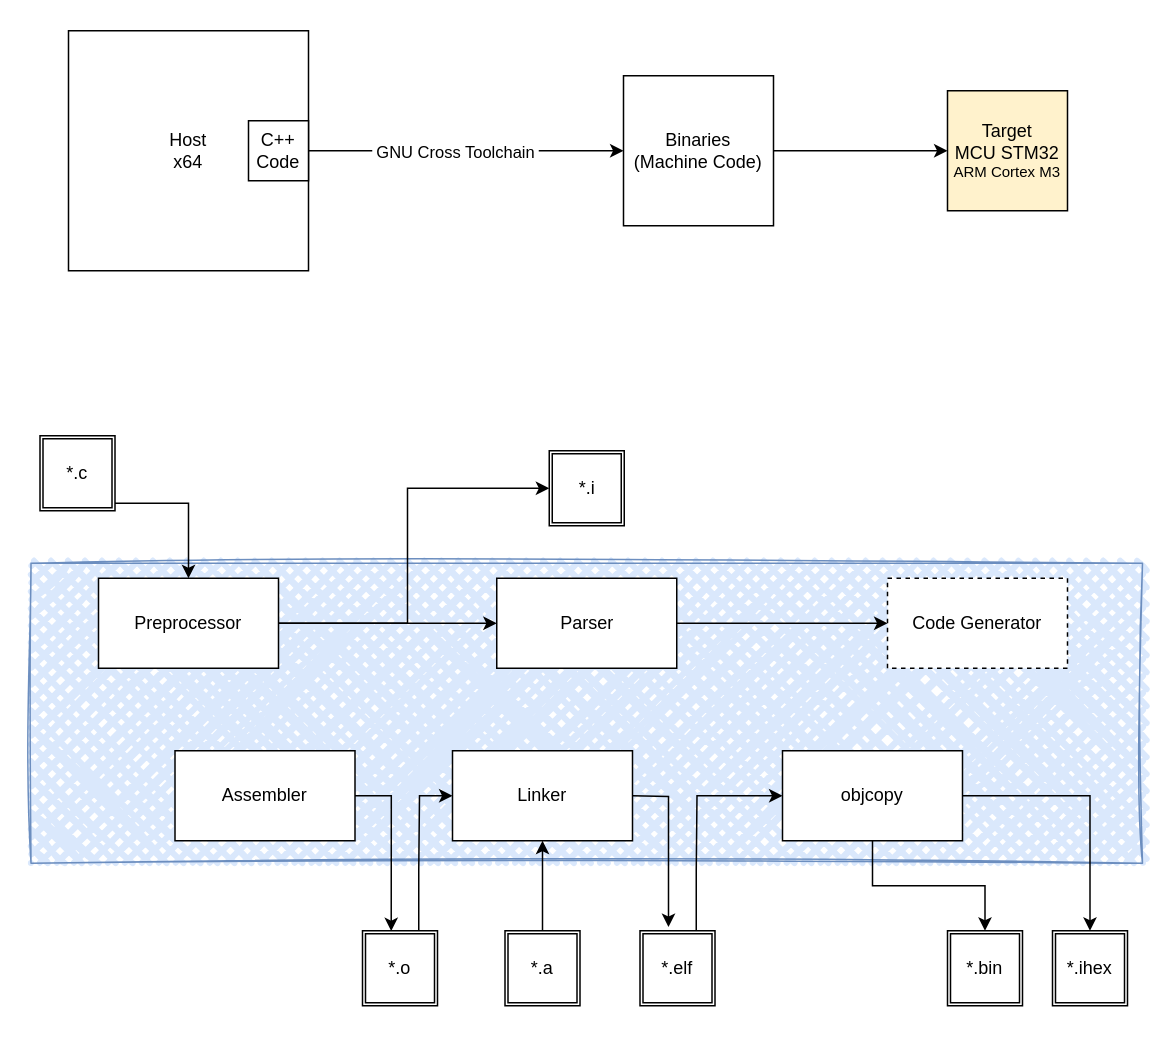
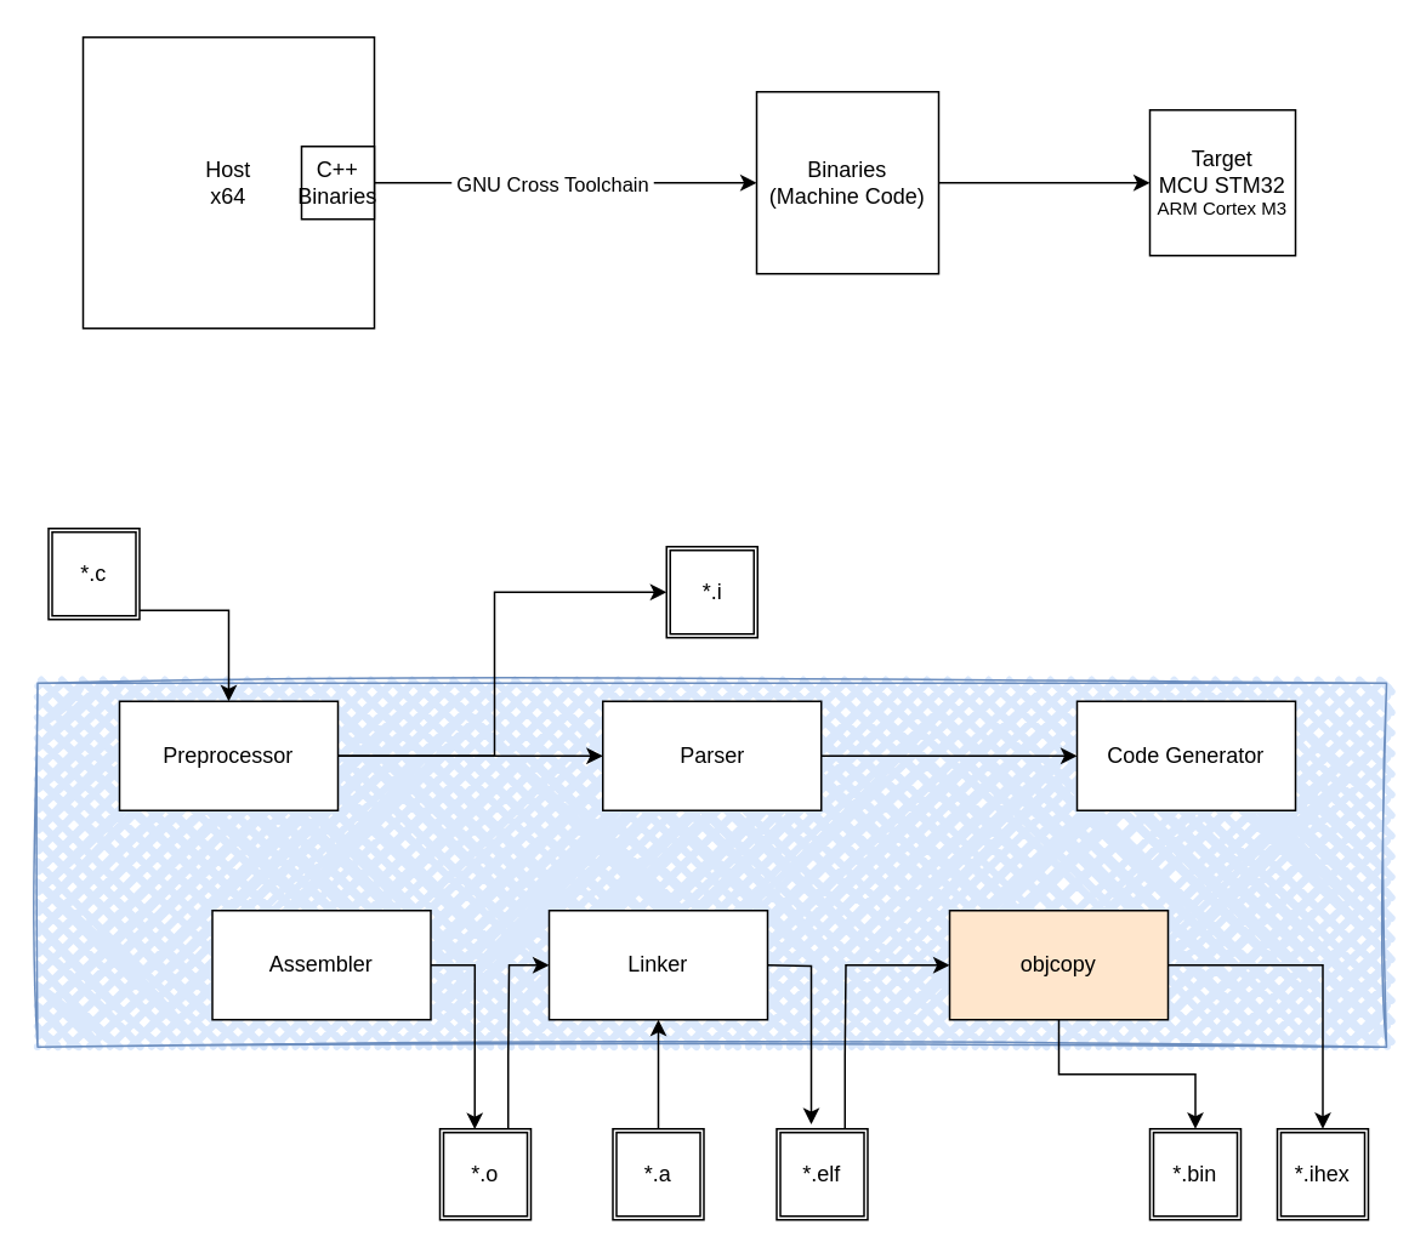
- <mxCell id="8" value="C++&lt;br&gt;Code" style="whiteSpace=wrap;html=1;aspect=fixed;" vertex="1" parent="1"><mxGeometry x="165" y="80" width="40" height="40" as="geometry" /></mxCell>
+ <mxCell id="8" value="C++&lt;br&gt;Binaries" style="whiteSpace=wrap;html=1;aspect=fixed;" vertex="1" parent="1"><mxGeometry x="165" y="80" width="40" height="40" as="geometry" /></mxCell>
- <mxCell id="7" value="Target&lt;br&gt;MCU STM32&lt;br&gt;&lt;div style=&quot;font-size: 10px;&quot;&gt;&lt;font style=&quot;font-size: 10px;&quot;&gt;ARM Cortex M3&lt;/font&gt;&lt;/div&gt;" style="whiteSpace=wrap;html=1;aspect=fixed;fillColor=#fff2cc;" vertex="1" parent="1"><mxGeometry x="631" y="60" width="80" height="80" as="geometry" /></mxCell>
+ <mxCell id="7" value="Target&lt;br&gt;MCU STM32&lt;br&gt;&lt;div style=&quot;font-size: 10px;&quot;&gt;&lt;font style=&quot;font-size: 10px;&quot;&gt;ARM Cortex M3&lt;/font&gt;&lt;/div&gt;" style="whiteSpace=wrap;html=1;aspect=fixed;" vertex="1" parent="1"><mxGeometry x="631" y="60" width="80" height="80" as="geometry" /></mxCell>
- <mxCell id="18" value="Code Generator" style="whiteSpace=wrap;html=1;dashed=1;" vertex="1" parent="1"><mxGeometry x="591" y="385" width="120" height="60" as="geometry" /></mxCell>
+ <mxCell id="18" value="Code Generator" style="whiteSpace=wrap;html=1;" vertex="1" parent="1"><mxGeometry x="591" y="385" width="120" height="60" as="geometry" /></mxCell>
- <mxCell id="25" value="objcopy" style="whiteSpace=wrap;html=1;" vertex="1" parent="1"><mxGeometry x="521" y="500" width="120" height="60" as="geometry" /></mxCell>
+ <mxCell id="25" value="objcopy" style="whiteSpace=wrap;html=1;fillColor=#ffe6cc;" vertex="1" parent="1"><mxGeometry x="521" y="500" width="120" height="60" as="geometry" /></mxCell>
